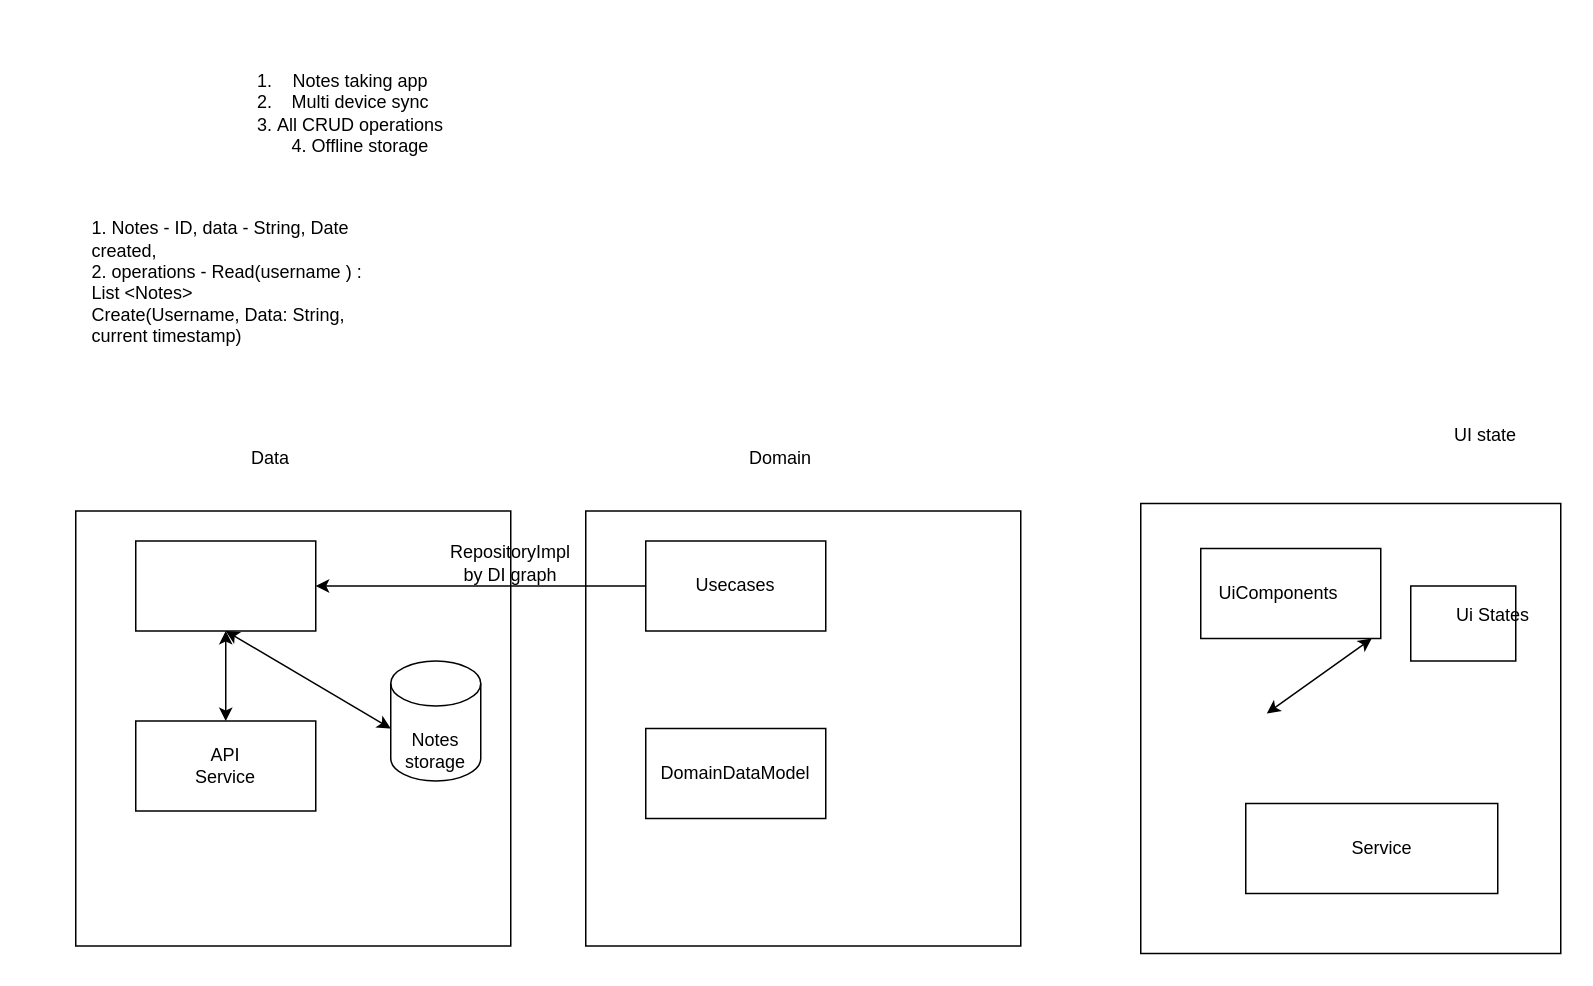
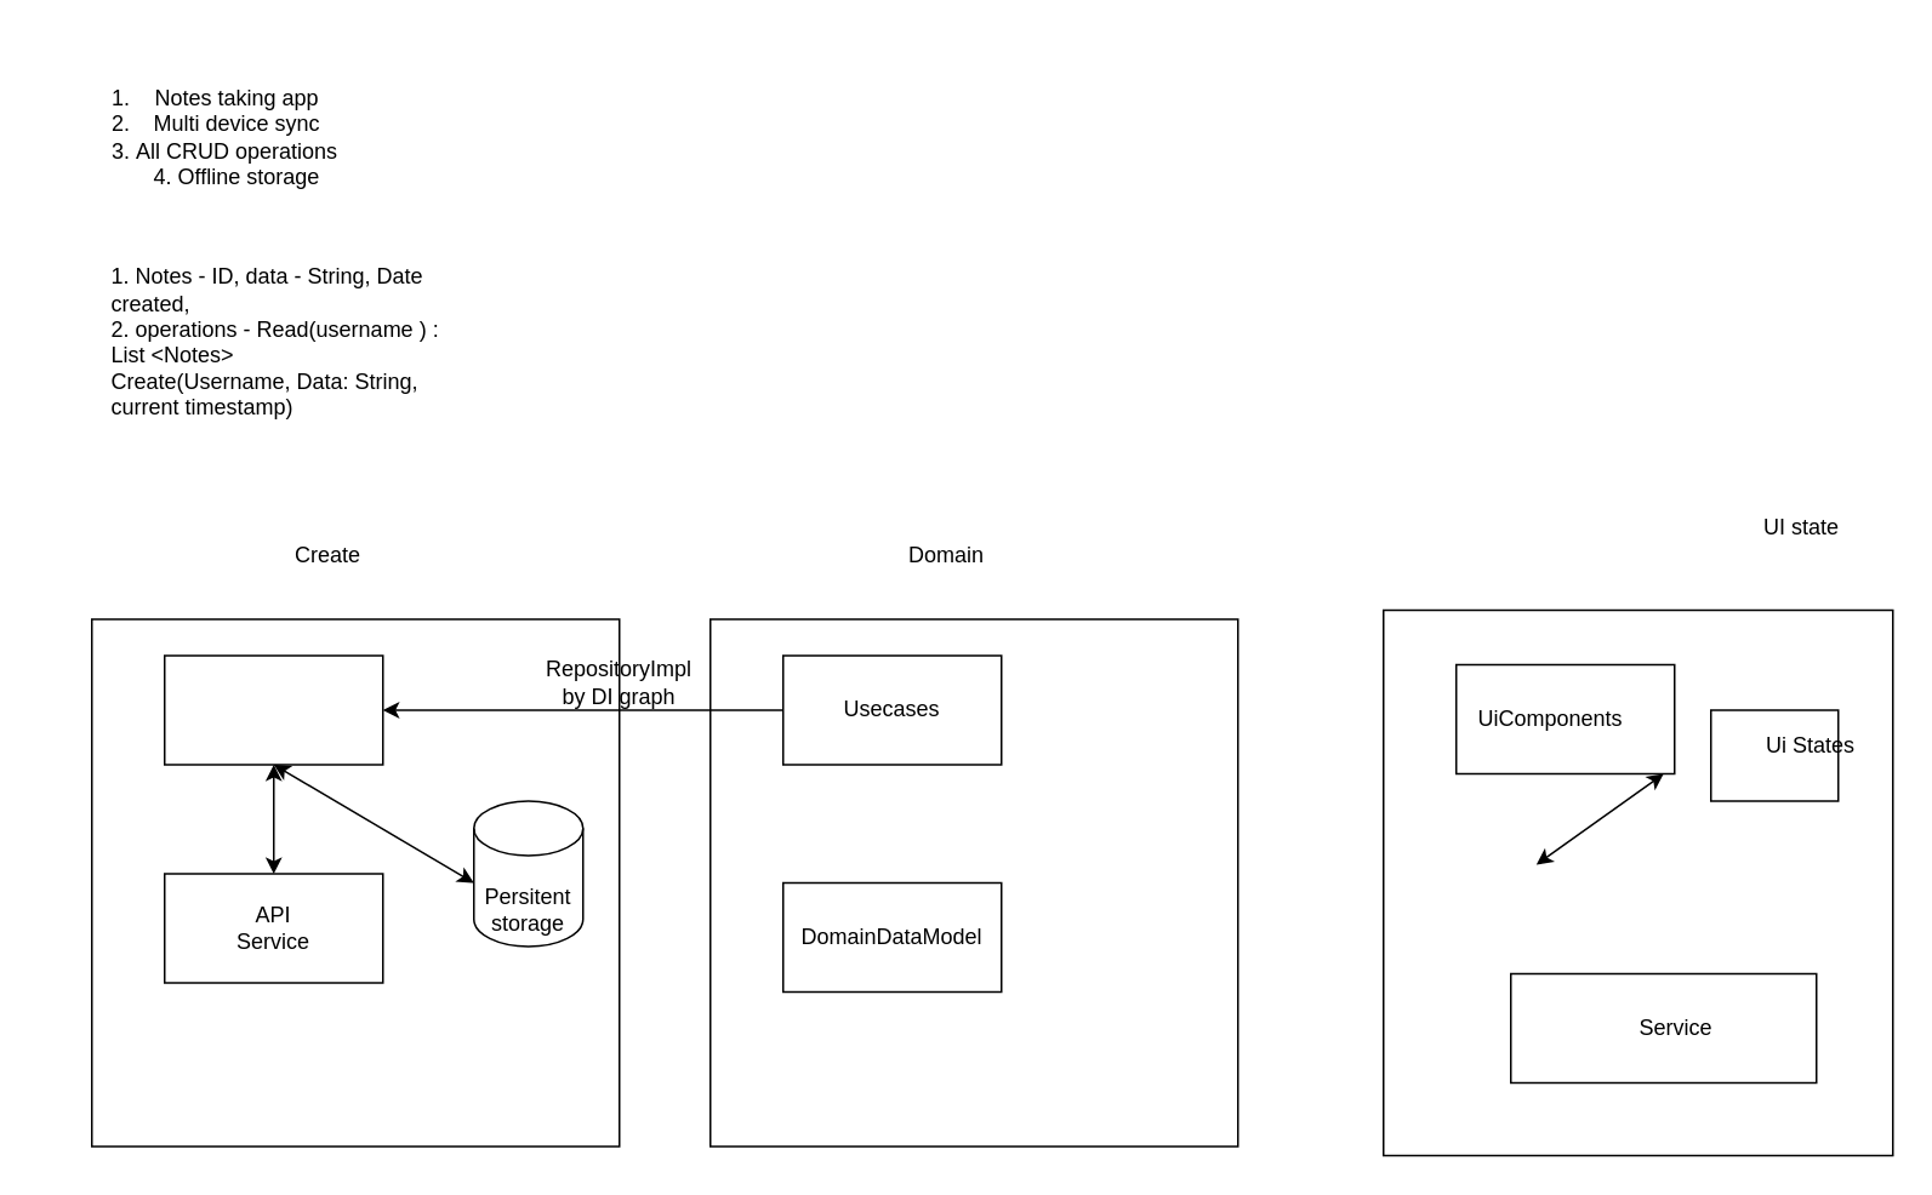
- <mxCell id="2" value="&lt;ol&gt;&lt;li&gt;Notes taking app&lt;/li&gt;&lt;li&gt;Multi device sync&lt;/li&gt;&lt;li&gt;All CRUD operations&lt;br&gt;4. Offline storage&lt;/li&gt;&lt;/ol&gt;" style="text;html=1;strokeColor=none;fillColor=none;align=center;verticalAlign=middle;whiteSpace=wrap;rounded=0;" vertex="1" parent="1"><mxGeometry x="130" y="20" width="180" height="110" as="geometry" /></mxCell>
+ <mxCell id="2" value="&lt;ol&gt;&lt;li&gt;Notes taking app&lt;/li&gt;&lt;li&gt;Multi device sync&lt;/li&gt;&lt;li&gt;All CRUD operations&lt;br&gt;4. Offline storage&lt;/li&gt;&lt;/ol&gt;" style="text;html=1;strokeColor=none;fillColor=none;align=center;verticalAlign=middle;whiteSpace=wrap;rounded=0;" vertex="1" parent="1"><mxGeometry x="20" y="20" width="180" height="110" as="geometry" /></mxCell>
- <mxCell id="16" value="Data" style="text;html=1;strokeColor=none;fillColor=none;align=center;verticalAlign=middle;whiteSpace=wrap;rounded=0;" vertex="1" parent="1"><mxGeometry x="150" y="290" width="60" height="30" as="geometry" /></mxCell>
+ <mxCell id="16" value="Create" style="text;html=1;strokeColor=none;fillColor=none;align=center;verticalAlign=middle;whiteSpace=wrap;rounded=0;" vertex="1" parent="1"><mxGeometry x="150" y="290" width="60" height="30" as="geometry" /></mxCell>
- <mxCell id="9" value="Notes storage" style="text;html=1;strokeColor=none;fillColor=none;align=center;verticalAlign=middle;whiteSpace=wrap;rounded=0;" vertex="1" parent="1"><mxGeometry x="260" y="485" width="60" height="30" as="geometry" /></mxCell>
+ <mxCell id="9" value="Persitent storage" style="text;html=1;strokeColor=none;fillColor=none;align=center;verticalAlign=middle;whiteSpace=wrap;rounded=0;" vertex="1" parent="1"><mxGeometry x="260" y="485" width="60" height="30" as="geometry" /></mxCell>
